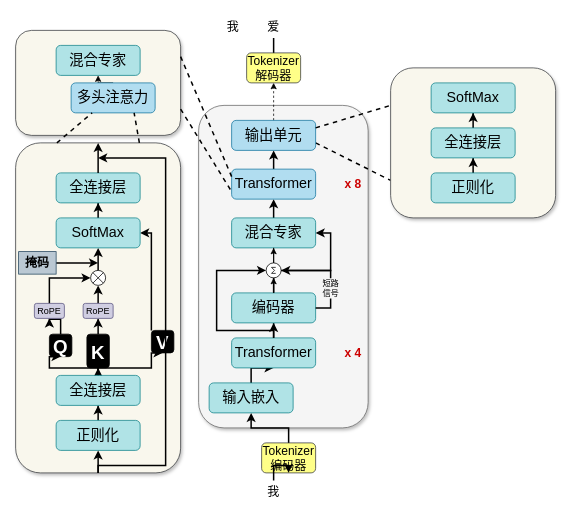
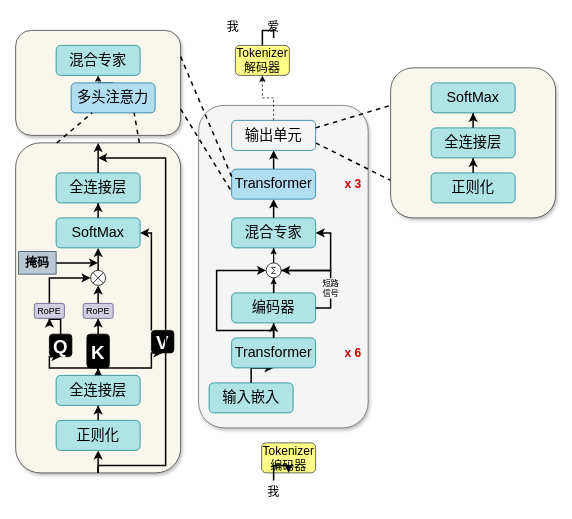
- <mxCell id="5" value="Tokenizer&lt;div&gt;解码器&lt;/div&gt;" style="rounded=1;whiteSpace=wrap;html=1;fontSize=16;fillColor=#ffff88;strokeColor=#36393d;" vertex="1" parent="1"><mxGeometry x="328" y="70" width="72" height="40" as="geometry" /></mxCell>
+ <mxCell id="5" value="Tokenizer&lt;div&gt;解码器&lt;/div&gt;" style="rounded=1;whiteSpace=wrap;html=1;fontSize=16;fillColor=#ffff88;strokeColor=#36393d;" vertex="1" parent="1"><mxGeometry x="313" y="60" width="72" height="40" as="geometry" /></mxCell>
- <mxCell id="27" value="输出单元" style="rounded=1;whiteSpace=wrap;html=1;fontSize=19;fillColor=#b1ddf0;strokeColor=#10739e;" vertex="1" parent="1"><mxGeometry x="308" y="160" width="112" height="40" as="geometry" /></mxCell>
+ <mxCell id="27" value="输出单元" style="rounded=1;whiteSpace=wrap;html=1;fontSize=19;fillColor=#f5f5f5;strokeColor=#10739e;" vertex="1" parent="1"><mxGeometry x="308" y="160" width="112" height="40" as="geometry" /></mxCell>
- <mxCell id="29" value="x 8" style="text;html=1;align=center;verticalAlign=middle;whiteSpace=wrap;rounded=0;fontSize=16;fontStyle=1;fontColor=#CC0000;" vertex="1" parent="1"><mxGeometry x="440" y="230" width="60" height="30" as="geometry" /></mxCell>
+ <mxCell id="29" value="x 3" style="text;html=1;align=center;verticalAlign=middle;whiteSpace=wrap;rounded=0;fontSize=16;fontStyle=1;fontColor=#CC0000;" vertex="1" parent="1"><mxGeometry x="440" y="230" width="60" height="30" as="geometry" /></mxCell>
- <mxCell id="18" value="x 4" style="text;html=1;align=center;verticalAlign=middle;whiteSpace=wrap;rounded=0;fontSize=16;fontStyle=1;fontColor=#CC0000;" vertex="1" parent="1"><mxGeometry x="440" y="455" width="60" height="30" as="geometry" /></mxCell>
+ <mxCell id="18" value="x 6" style="text;html=1;align=center;verticalAlign=middle;whiteSpace=wrap;rounded=0;fontSize=16;fontStyle=1;fontColor=#CC0000;" vertex="1" parent="1"><mxGeometry x="440" y="455" width="60" height="30" as="geometry" /></mxCell>
- <mxCell id="6" style="edgeStyle=orthogonalEdgeStyle;rounded=0;orthogonalLoop=1;jettySize=auto;html=1;entryX=0.5;entryY=1;entryDx=0;entryDy=0;strokeWidth=2;" edge="1" parent="1" source="7" target="11"><mxGeometry relative="1" as="geometry" /></mxCell>
